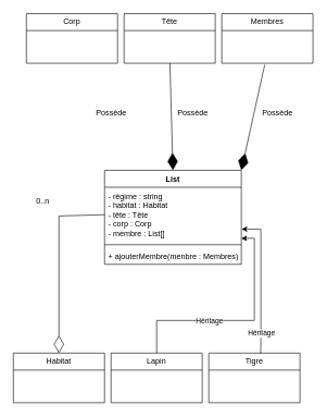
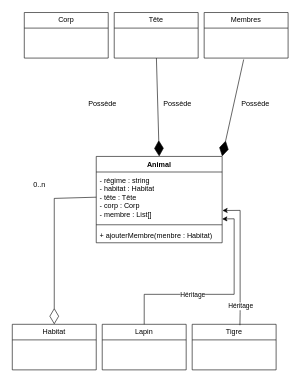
- <mxCell id="2" value="List" style="swimlane;fontStyle=1;align=center;verticalAlign=top;childLayout=stackLayout;horizontal=1;startSize=26;horizontalStack=0;resizeParent=1;resizeParentMax=0;resizeLast=0;collapsible=1;marginBottom=0;whiteSpace=wrap;html=1;" vertex="1" parent="1"><mxGeometry x="160" y="260" width="210" height="144" as="geometry" /></mxCell>
+ <mxCell id="2" value="Animal" style="swimlane;fontStyle=1;align=center;verticalAlign=top;childLayout=stackLayout;horizontal=1;startSize=26;horizontalStack=0;resizeParent=1;resizeParentMax=0;resizeLast=0;collapsible=1;marginBottom=0;whiteSpace=wrap;html=1;" vertex="1" parent="1"><mxGeometry x="160" y="260" width="210" height="144" as="geometry" /></mxCell>
- <mxCell id="5" value="+ ajouterMembre(menbre : Membres)" style="text;strokeColor=none;fillColor=none;align=left;verticalAlign=top;spacingLeft=4;spacingRight=4;overflow=hidden;rotatable=0;points=[[0,0.5],[1,0.5]];portConstraint=eastwest;whiteSpace=wrap;html=1;" vertex="1" parent="2"><mxGeometry y="118" width="210" height="26" as="geometry" /></mxCell>
+ <mxCell id="5" value="+ ajouterMembre(menbre : Habitat)" style="text;strokeColor=none;fillColor=none;align=left;verticalAlign=top;spacingLeft=4;spacingRight=4;overflow=hidden;rotatable=0;points=[[0,0.5],[1,0.5]];portConstraint=eastwest;whiteSpace=wrap;html=1;" vertex="1" parent="2"><mxGeometry y="118" width="210" height="26" as="geometry" /></mxCell>
